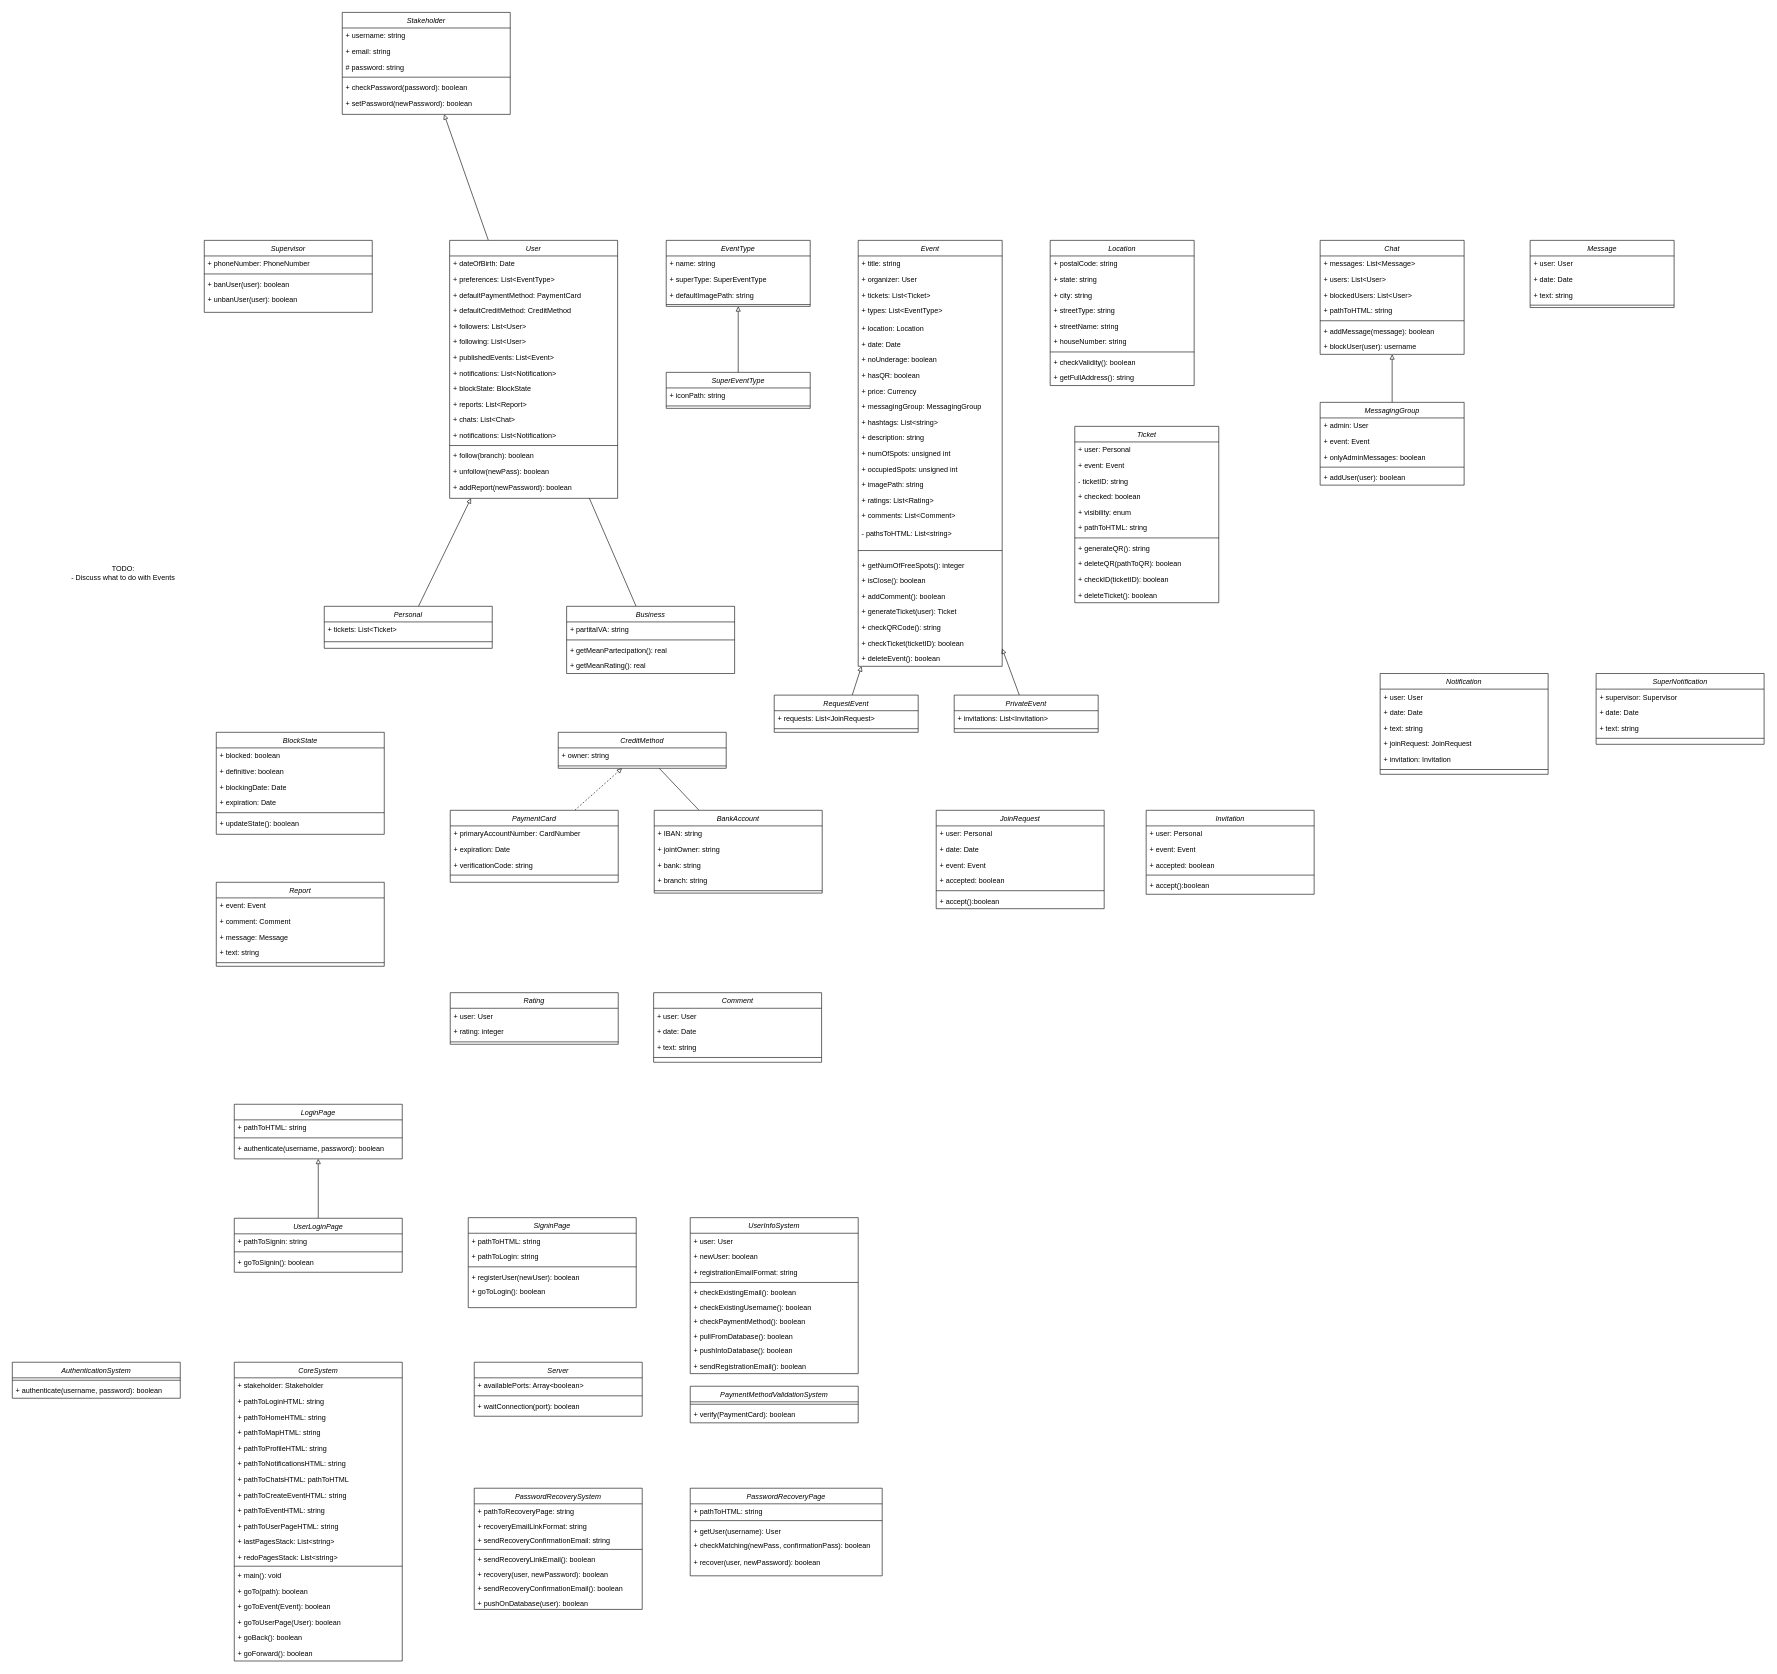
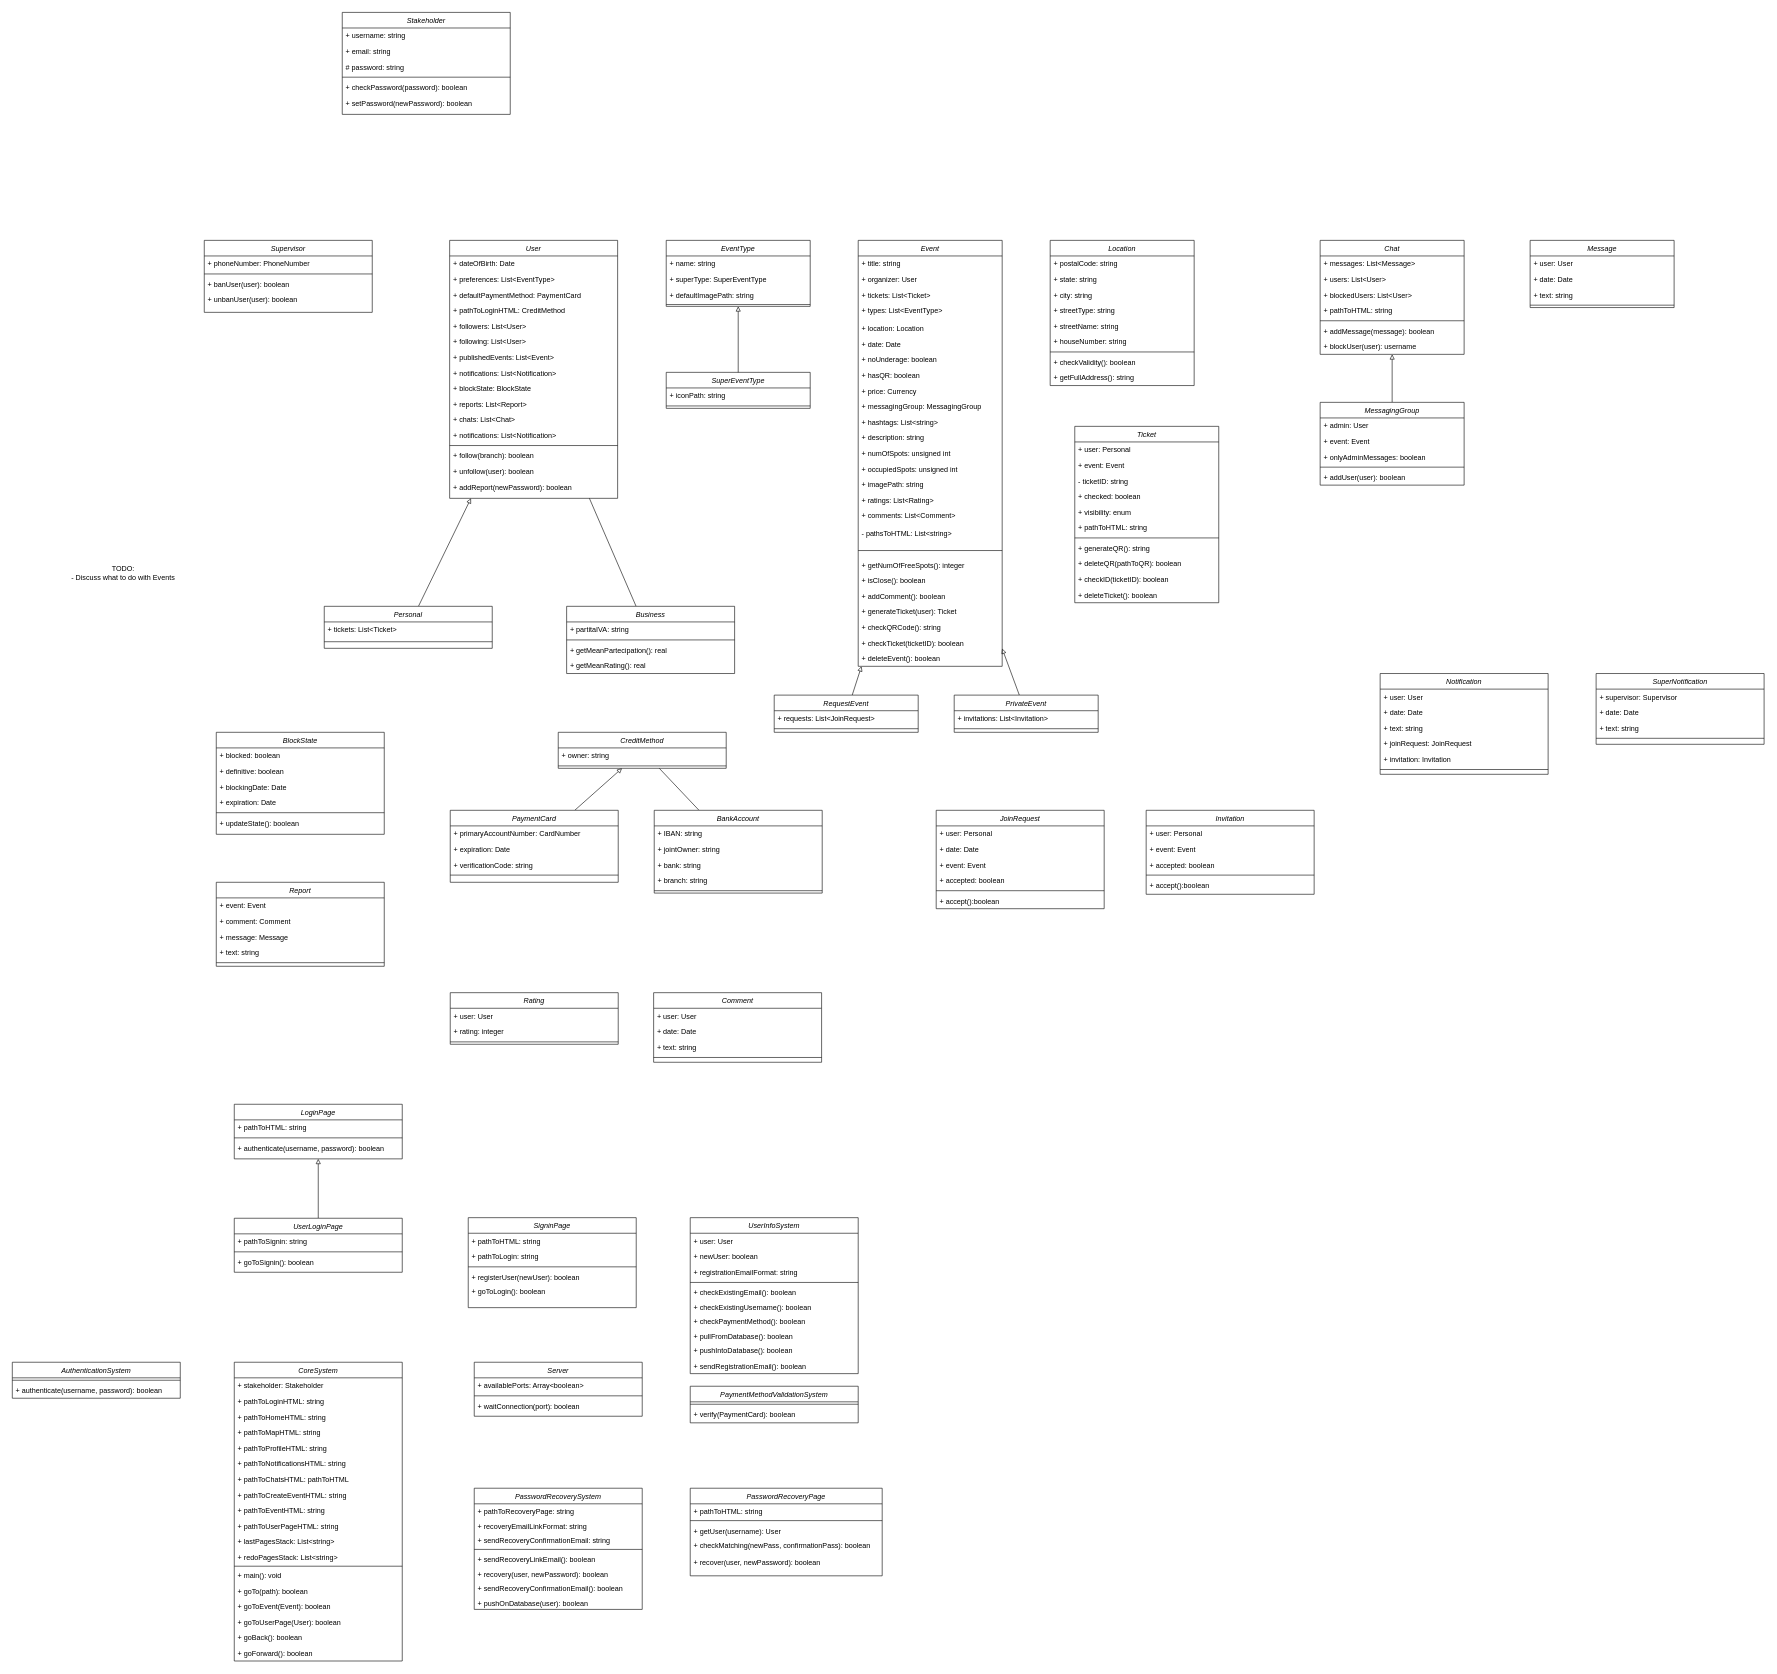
- <mxCell id="2" style="edgeStyle=none;rounded=0;orthogonalLoop=1;jettySize=auto;html=1;endArrow=block;endFill=0;" edge="1" parent="1" source="3" target="227"><mxGeometry relative="1" as="geometry" /></mxCell>
- <mxCell id="7" value="+ defaultCreditMethod: CreditMethod" style="text;align=left;verticalAlign=top;spacingLeft=4;spacingRight=4;overflow=hidden;rotatable=0;points=[[0,0.5],[1,0.5]];portConstraint=eastwest;rounded=0;shadow=0;html=0;" parent="3" vertex="1"><mxGeometry y="104" width="280" height="26" as="geometry" /></mxCell>
+ <mxCell id="7" value="+ pathToLoginHTML: CreditMethod" style="text;align=left;verticalAlign=top;spacingLeft=4;spacingRight=4;overflow=hidden;rotatable=0;points=[[0,0.5],[1,0.5]];portConstraint=eastwest;rounded=0;shadow=0;html=0;" parent="3" vertex="1"><mxGeometry y="104" width="280" height="26" as="geometry" /></mxCell>
- <mxCell id="18" value="+ unfollow(newPass): boolean" style="text;align=left;verticalAlign=top;spacingLeft=4;spacingRight=4;overflow=hidden;rotatable=0;points=[[0,0.5],[1,0.5]];portConstraint=eastwest;rounded=0;shadow=0;html=0;" parent="3" vertex="1"><mxGeometry y="372" width="280" height="26" as="geometry" /></mxCell>
+ <mxCell id="18" value="+ unfollow(user): boolean" style="text;align=left;verticalAlign=top;spacingLeft=4;spacingRight=4;overflow=hidden;rotatable=0;points=[[0,0.5],[1,0.5]];portConstraint=eastwest;rounded=0;shadow=0;html=0;" parent="3" vertex="1"><mxGeometry y="372" width="280" height="26" as="geometry" /></mxCell>
- <mxCell id="113" style="edgeStyle=none;rounded=0;orthogonalLoop=1;jettySize=auto;html=1;endArrow=block;endFill=0;dashed=1;" parent="1" source="114" target="110" edge="1"><mxGeometry relative="1" as="geometry" /></mxCell>
+ <mxCell id="113" style="edgeStyle=none;rounded=0;orthogonalLoop=1;jettySize=auto;html=1;endArrow=block;endFill=0;" parent="1" source="114" target="110" edge="1"><mxGeometry relative="1" as="geometry" /></mxCell>
